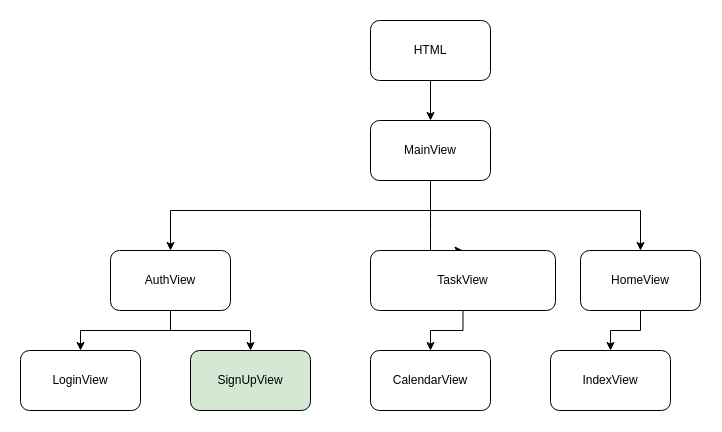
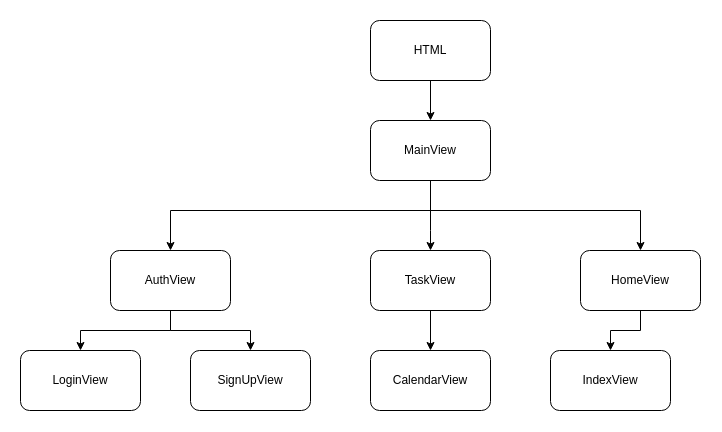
- <mxCell id="12" value="TaskView" style="rounded=1;whiteSpace=wrap;html=1;" vertex="1" parent="1"><mxGeometry x="370" y="250" width="185" height="60" as="geometry" /></mxCell>
+ <mxCell id="12" value="TaskView" style="rounded=1;whiteSpace=wrap;html=1;" vertex="1" parent="1"><mxGeometry x="370" y="250" width="120" height="60" as="geometry" /></mxCell>
- <mxCell id="16" value="SignUpView" style="rounded=1;whiteSpace=wrap;html=1;fillColor=#d5e8d4;" vertex="1" parent="1"><mxGeometry x="190" y="350" width="120" height="60" as="geometry" /></mxCell>
+ <mxCell id="16" value="SignUpView" style="rounded=1;whiteSpace=wrap;html=1;" vertex="1" parent="1"><mxGeometry x="190" y="350" width="120" height="60" as="geometry" /></mxCell>
